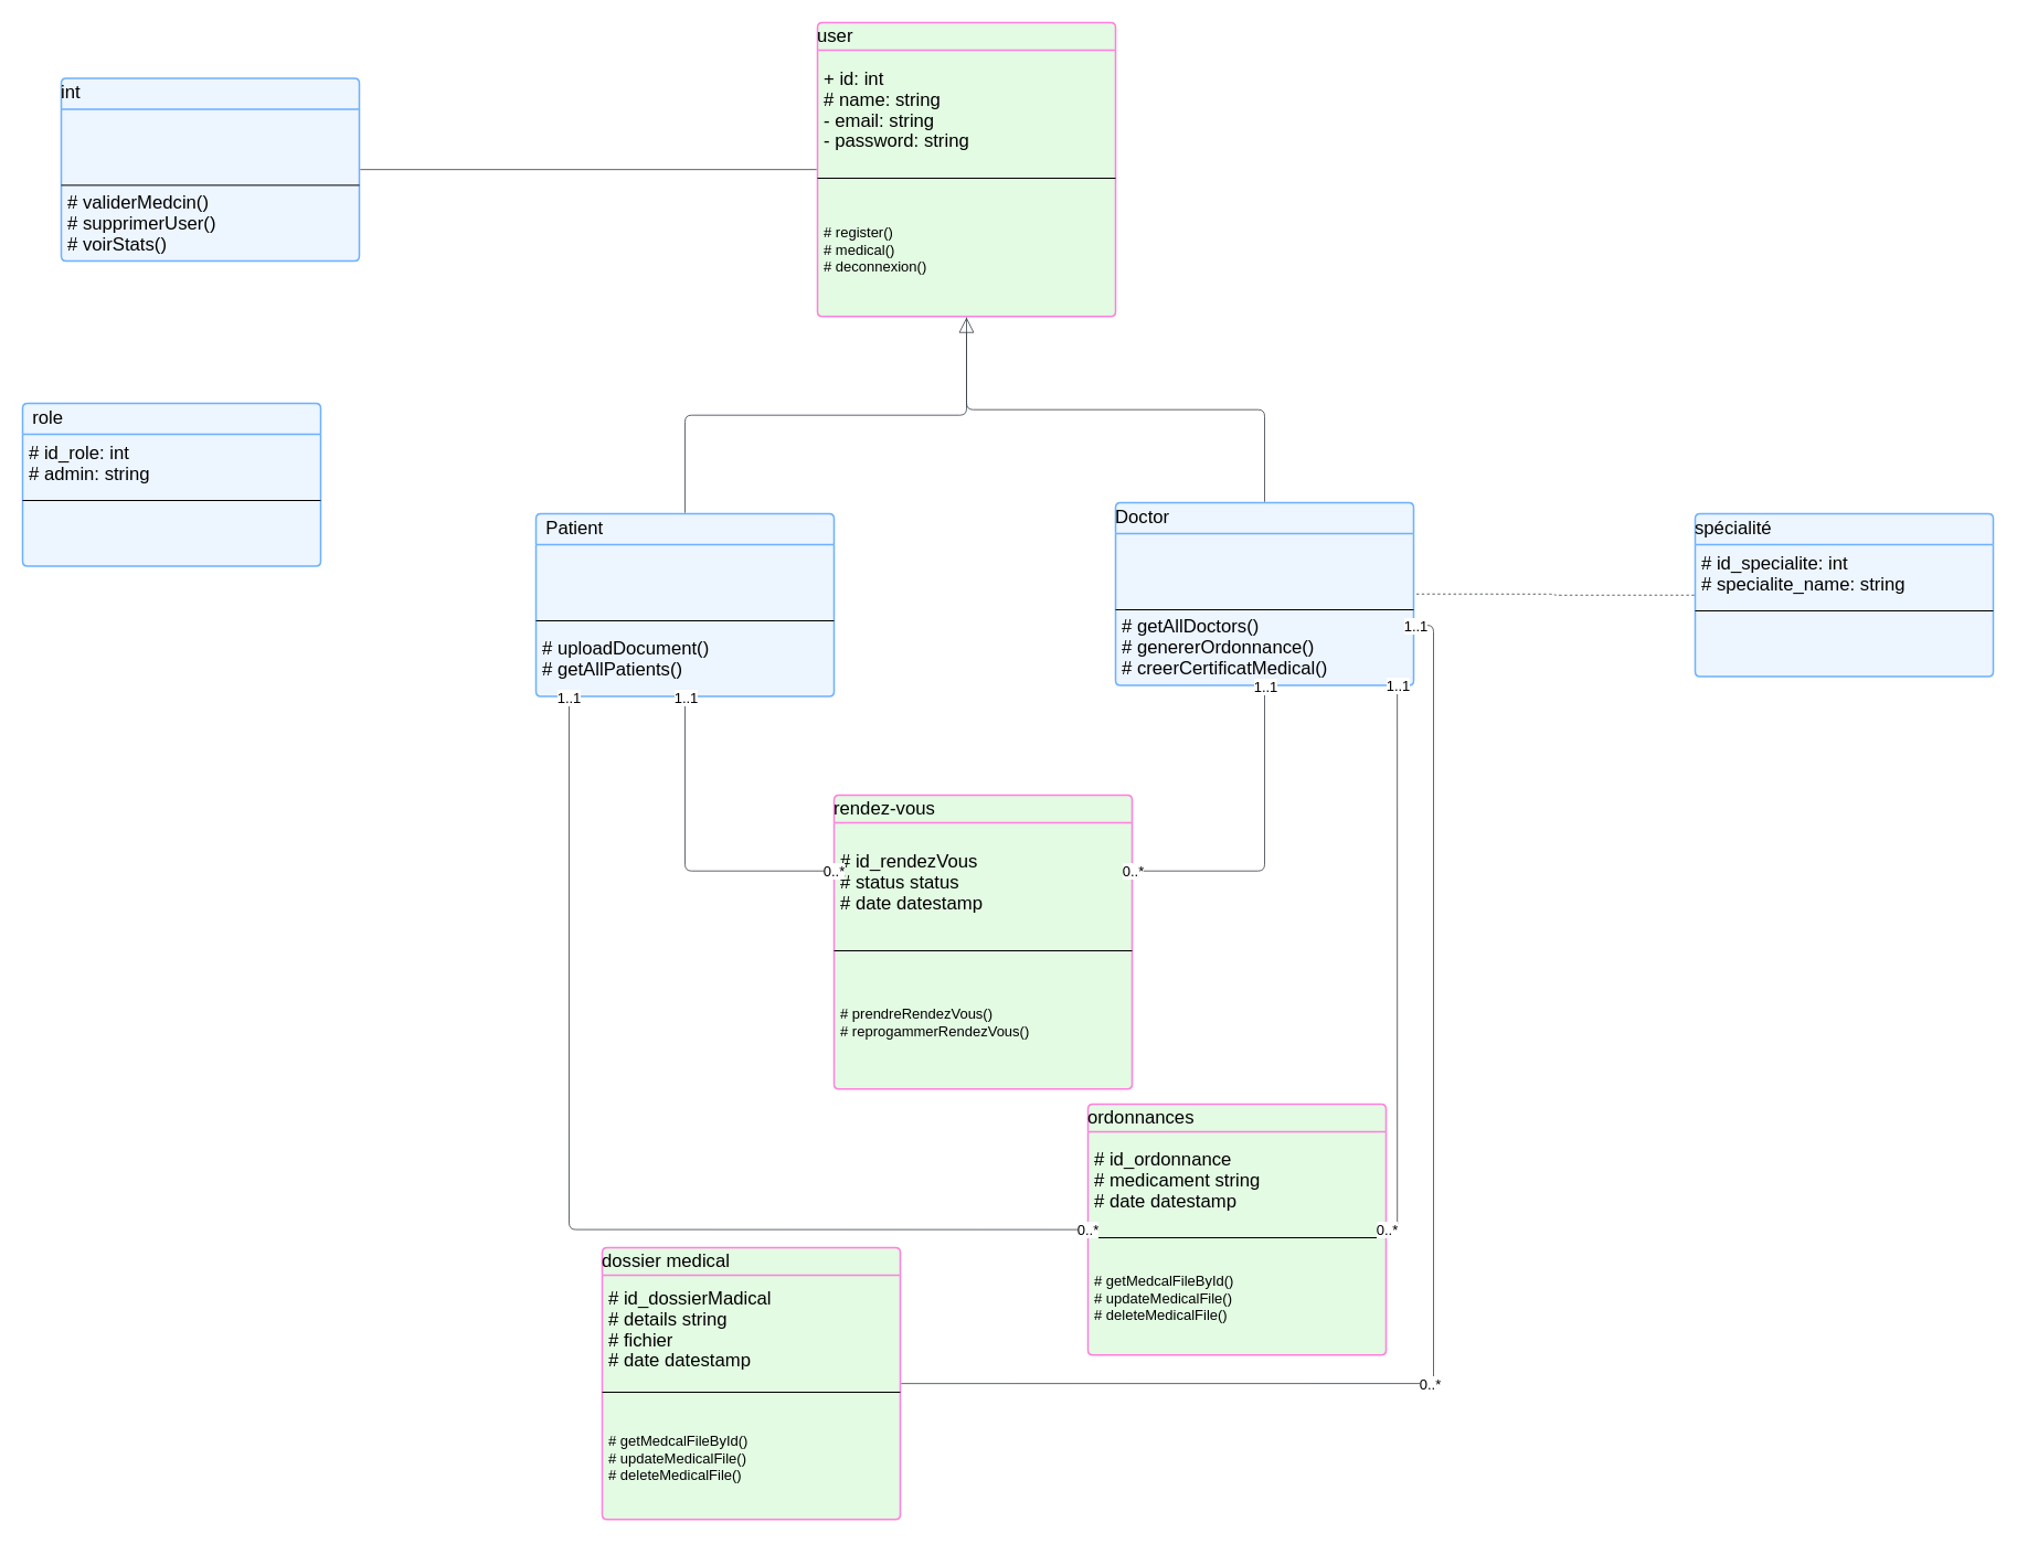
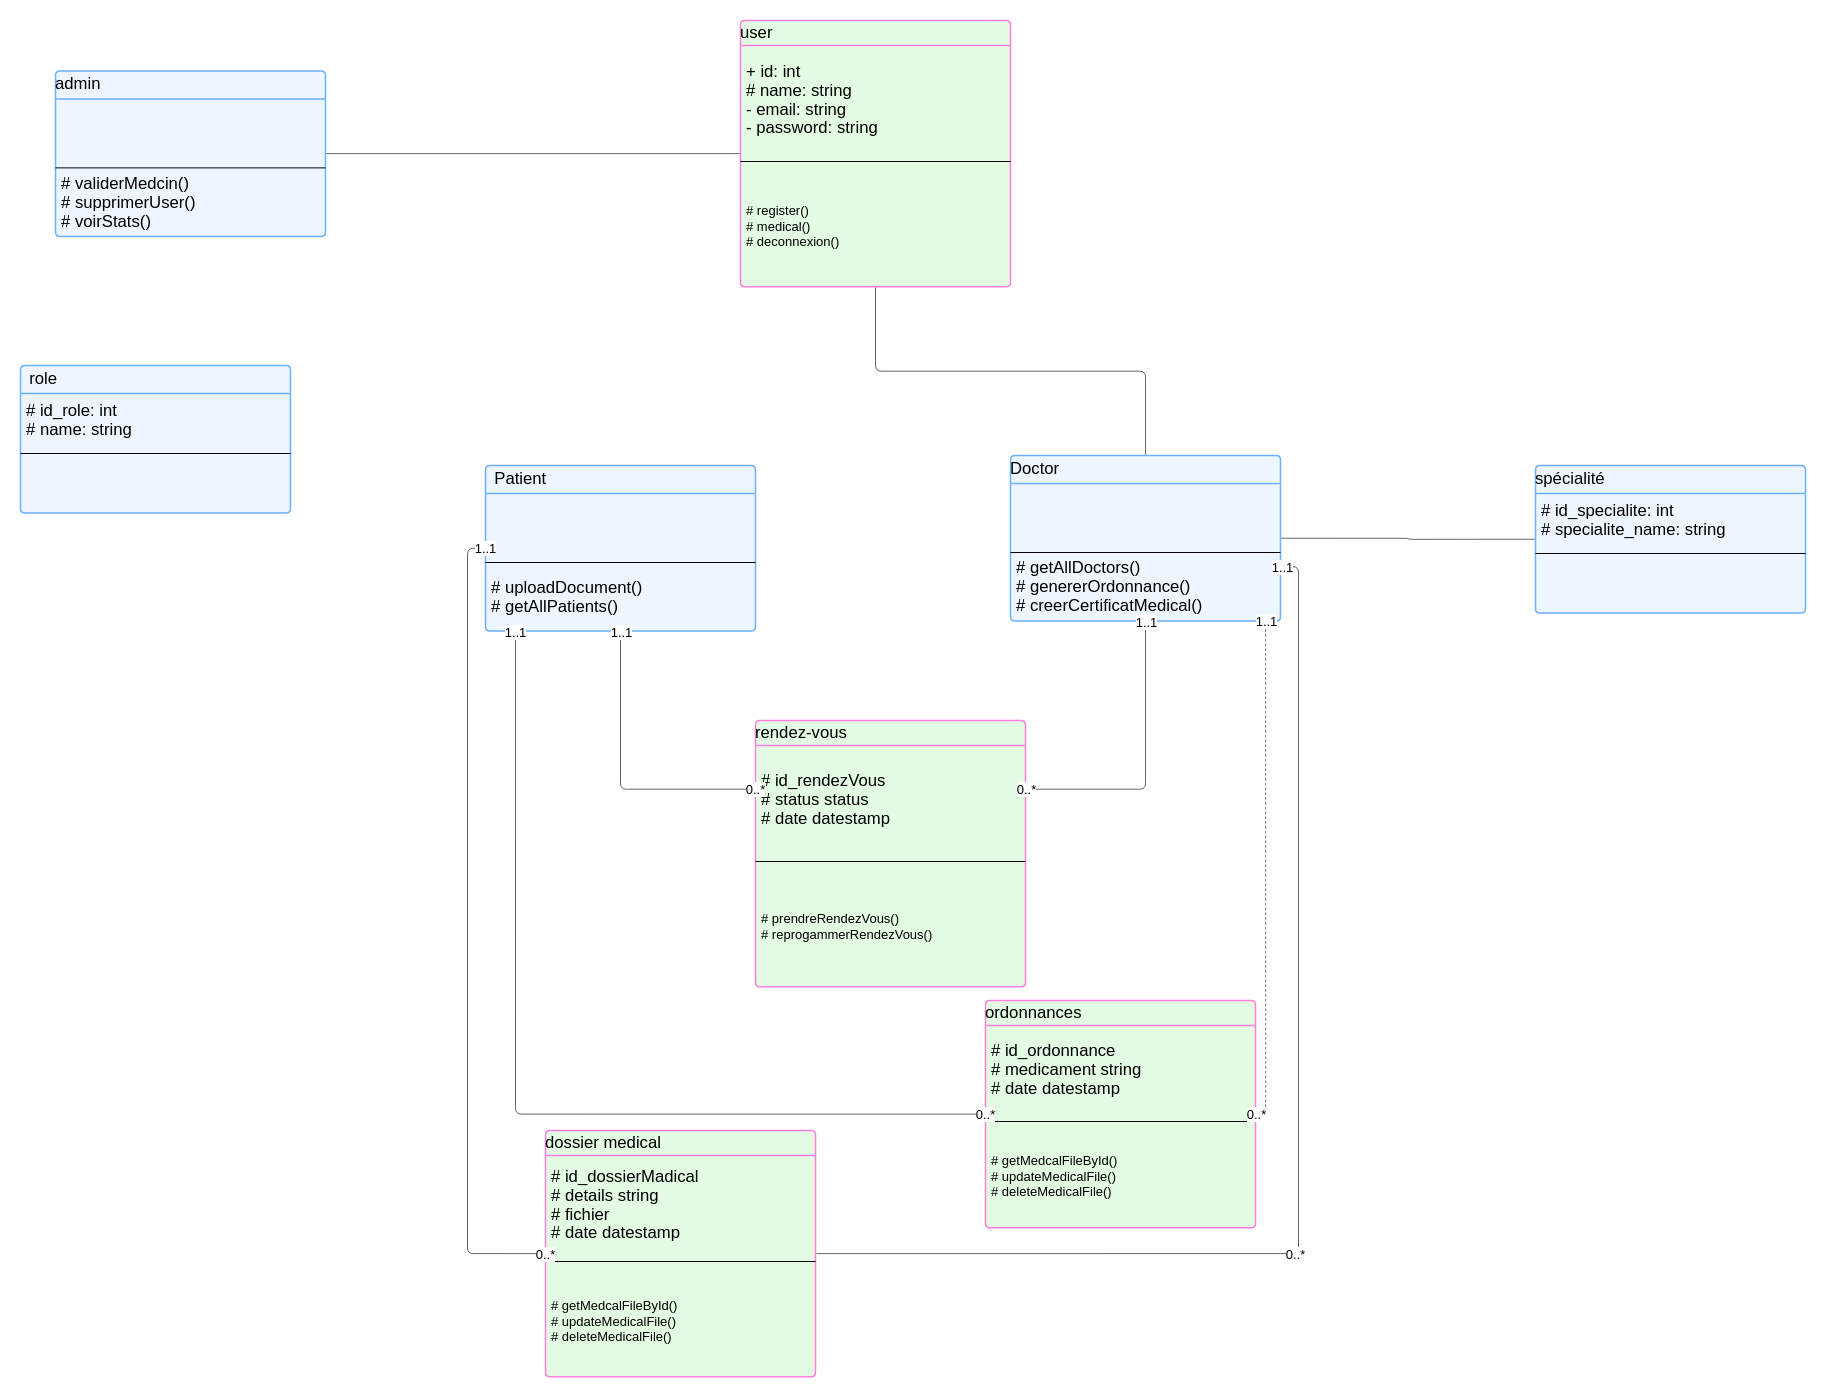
- <mxCell id="10" value="int" style="html=1;overflow=block;blockSpacing=1;swimlane;childLayout=stackLayout;horizontal=1;horizontalStack=0;resizeParent=1;resizeParentMax=0;resizeLast=0;collapsible=0;fontStyle=0;marginBottom=0;swimlaneFillColor=#edf5ff;startSize=28;whiteSpace=wrap;fontSize=16.7;align=left;spacing=0;strokeColor=#6db1ff;strokeOpacity=100;fillOpacity=100;rounded=1;absoluteArcSize=1;arcSize=9;fillColor=#edf5ff;strokeWidth=1.5;" parent="1" vertex="1"><mxGeometry x="55" y="70.38" width="270" height="165.5" as="geometry" /></mxCell>
+ <mxCell id="10" value="admin" style="html=1;overflow=block;blockSpacing=1;swimlane;childLayout=stackLayout;horizontal=1;horizontalStack=0;resizeParent=1;resizeParentMax=0;resizeLast=0;collapsible=0;fontStyle=0;marginBottom=0;swimlaneFillColor=#edf5ff;startSize=28;whiteSpace=wrap;fontSize=16.7;align=left;spacing=0;strokeColor=#6db1ff;strokeOpacity=100;fillOpacity=100;rounded=1;absoluteArcSize=1;arcSize=9;fillColor=#edf5ff;strokeWidth=1.5;" parent="1" vertex="1"><mxGeometry x="55" y="70.38" width="270" height="165.5" as="geometry" /></mxCell>
- <mxCell id="28" value="" style="html=1;jettySize=18;whiteSpace=wrap;overflow=block;blockSpacing=1;fontSize=13;strokeColor=#3a414a;strokeOpacity=100;strokeWidth=0.8;rounded=1;arcSize=12;edgeStyle=orthogonalEdgeStyle;startArrow=none;endArrow=block;endFill=0;endSize=12;exitX=0.5;exitY=-0.005;exitPerimeter=0;entryX=0.5;entryY=1.003;entryPerimeter=0;lucidId=afXSFmYbIp8u;" parent="1" source="23" target="2" edge="1"><mxGeometry width="100" height="100" relative="1" as="geometry"><Array as="points" /></mxGeometry></mxCell>
- <mxCell id="7" value="&lt;div style=&quot;display: flex; justify-content: null; text-align: null; align-items: baseline; font-size: 0; line-height: 1.25;margin-top: -2px;&quot;&gt;&lt;span&gt;&lt;span style=&quot;font-size:16.7px;&quot;&gt;# id_role: int&#10;&lt;/span&gt;&lt;/span&gt;&lt;/div&gt;&lt;div style=&quot;display: flex; justify-content: null; text-align: null; align-items: baseline; font-size: 0; line-height: 1.25;margin-top: -2px;&quot;&gt;&lt;span&gt;&lt;span style=&quot;font-size:16.7px;&quot;&gt;# admin: string&lt;/span&gt;&lt;/span&gt;&lt;/div&gt;" style="part=1;html=1;resizeHeight=0;strokeColor=none;fillColor=none;align=left;verticalAlign=middle;spacingLeft=4;spacingRight=4;overflow=hidden;rotatable=0;points=[[0,0.5],[1,0.5]];portConstraint=eastwest;swimlaneFillColor=#edf5ff;strokeOpacity=100;fillOpacity=100;whiteSpace=wrap;fontSize=16.7;" parent="6" vertex="1"><mxGeometry y="28" width="270" height="56" as="geometry" /></mxCell>
+ <mxCell id="7" value="&lt;div style=&quot;display: flex; justify-content: null; text-align: null; align-items: baseline; font-size: 0; line-height: 1.25;margin-top: -2px;&quot;&gt;&lt;span&gt;&lt;span style=&quot;font-size:16.7px;&quot;&gt;# id_role: int&#10;&lt;/span&gt;&lt;/span&gt;&lt;/div&gt;&lt;div style=&quot;display: flex; justify-content: null; text-align: null; align-items: baseline; font-size: 0; line-height: 1.25;margin-top: -2px;&quot;&gt;&lt;span&gt;&lt;span style=&quot;font-size:16.7px;&quot;&gt;# name: string&lt;/span&gt;&lt;/span&gt;&lt;/div&gt;" style="part=1;html=1;resizeHeight=0;strokeColor=none;fillColor=none;align=left;verticalAlign=middle;spacingLeft=4;spacingRight=4;overflow=hidden;rotatable=0;points=[[0,0.5],[1,0.5]];portConstraint=eastwest;swimlaneFillColor=#edf5ff;strokeOpacity=100;fillOpacity=100;whiteSpace=wrap;fontSize=16.7;" parent="6" vertex="1"><mxGeometry y="28" width="270" height="56" as="geometry" /></mxCell>
- <mxCell id="49" value="" style="html=1;jettySize=18;whiteSpace=wrap;fontSize=13;strokeColor=#3a414a;strokeOpacity=100;strokeWidth=0.8;rounded=1;arcSize=12;edgeStyle=orthogonalEdgeStyle;startArrow=none;endArrow=none;exitX=-0.003;exitY=0.5;exitPerimeter=0;entryX=1.003;entryY=0.5;entryPerimeter=0;lucidId=2hITLxVwG.Vx;dashed=1;" parent="1" source="45" target="14" edge="1"><mxGeometry width="100" height="100" relative="1" as="geometry"><Array as="points" /></mxGeometry></mxCell>
+ <mxCell id="49" value="" style="html=1;jettySize=18;whiteSpace=wrap;fontSize=13;strokeColor=#3a414a;strokeOpacity=100;strokeWidth=0.8;rounded=1;arcSize=12;edgeStyle=orthogonalEdgeStyle;startArrow=none;endArrow=none;exitX=-0.003;exitY=0.5;exitPerimeter=0;entryX=1.003;entryY=0.5;entryPerimeter=0;lucidId=2hITLxVwG.Vx;" parent="1" source="45" target="14" edge="1"><mxGeometry width="100" height="100" relative="1" as="geometry"><Array as="points" /></mxGeometry></mxCell>
- <mxCell id="39" value="" style="html=1;jettySize=18;whiteSpace=wrap;fontSize=13;strokeColor=#3a414a;strokeOpacity=100;strokeWidth=0.8;rounded=1;arcSize=12;edgeStyle=orthogonalEdgeStyle;startArrow=none;endArrow=classic;exitX=1.003;exitY=0.5;exitPerimeter=0;entryX=1.003;entryY=0.671;entryPerimeter=0;lucidId=3iITOI.bbDBN;" parent="1" source="35" target="14" edge="1"><mxGeometry width="100" height="100" relative="1" as="geometry"><Array as="points" /></mxGeometry></mxCell>
+ <mxCell id="39" value="" style="html=1;jettySize=18;whiteSpace=wrap;fontSize=13;strokeColor=#3a414a;strokeOpacity=100;strokeWidth=0.8;rounded=1;arcSize=12;edgeStyle=orthogonalEdgeStyle;startArrow=none;endArrow=none;exitX=1.003;exitY=0.5;exitPerimeter=0;entryX=1.003;entryY=0.671;entryPerimeter=0;lucidId=3iITOI.bbDBN;" parent="1" source="35" target="14" edge="1"><mxGeometry width="100" height="100" relative="1" as="geometry"><Array as="points" /></mxGeometry></mxCell>
- <mxCell id="57" value="" style="html=1;jettySize=18;whiteSpace=wrap;fontSize=13;strokeColor=#3a414a;strokeOpacity=100;strokeWidth=0.8;rounded=1;arcSize=12;edgeStyle=orthogonalEdgeStyle;startArrow=none;endArrow=none;exitX=1.003;exitY=0.5;exitPerimeter=0;entryX=0.945;entryY=1.005;entryPerimeter=0;lucidId=ikITmi29NHlJ;" parent="1" source="50" target="14" edge="1"><mxGeometry width="100" height="100" relative="1" as="geometry"><Array as="points"><mxPoint x="1265" y="1114" /></Array></mxGeometry></mxCell>
+ <mxCell id="57" value="" style="html=1;jettySize=18;whiteSpace=wrap;fontSize=13;strokeColor=#3a414a;strokeOpacity=100;strokeWidth=0.8;rounded=1;arcSize=12;edgeStyle=orthogonalEdgeStyle;startArrow=none;endArrow=none;exitX=1.003;exitY=0.5;exitPerimeter=0;entryX=0.945;entryY=1.005;entryPerimeter=0;lucidId=ikITmi29NHlJ;dashed=1;" parent="1" source="50" target="14" edge="1"><mxGeometry width="100" height="100" relative="1" as="geometry"><Array as="points"><mxPoint x="1265" y="1114" /></Array></mxGeometry></mxCell>
+ <mxCell id="42" value="" style="html=1;jettySize=18;whiteSpace=wrap;fontSize=13;strokeColor=#3a414a;strokeOpacity=100;strokeWidth=0.8;rounded=1;arcSize=12;edgeStyle=orthogonalEdgeStyle;startArrow=none;endArrow=none;exitX=-0.003;exitY=0.5;exitPerimeter=0;entryX=-0.003;entryY=0.5;entryPerimeter=0;lucidId=CfITMmD125OB;" parent="1" source="35" target="23" edge="1"><mxGeometry width="100" height="100" relative="1" as="geometry"><Array as="points" /></mxGeometry></mxCell>
+ <mxCell id="43" value="0..*" style="text;html=1;resizable=0;labelBackgroundColor=default;align=center;verticalAlign=middle;fontSize=13;" parent="42" vertex="1"><mxGeometry x="-1" relative="1" as="geometry"><mxPoint as="offset" /></mxGeometry></mxCell>
+ <mxCell id="44" value="1..1" style="text;html=1;resizable=0;labelBackgroundColor=default;align=center;verticalAlign=middle;fontSize=13;" parent="42" vertex="1"><mxGeometry x="1" relative="1" as="geometry"><mxPoint as="offset" /></mxGeometry></mxCell>
